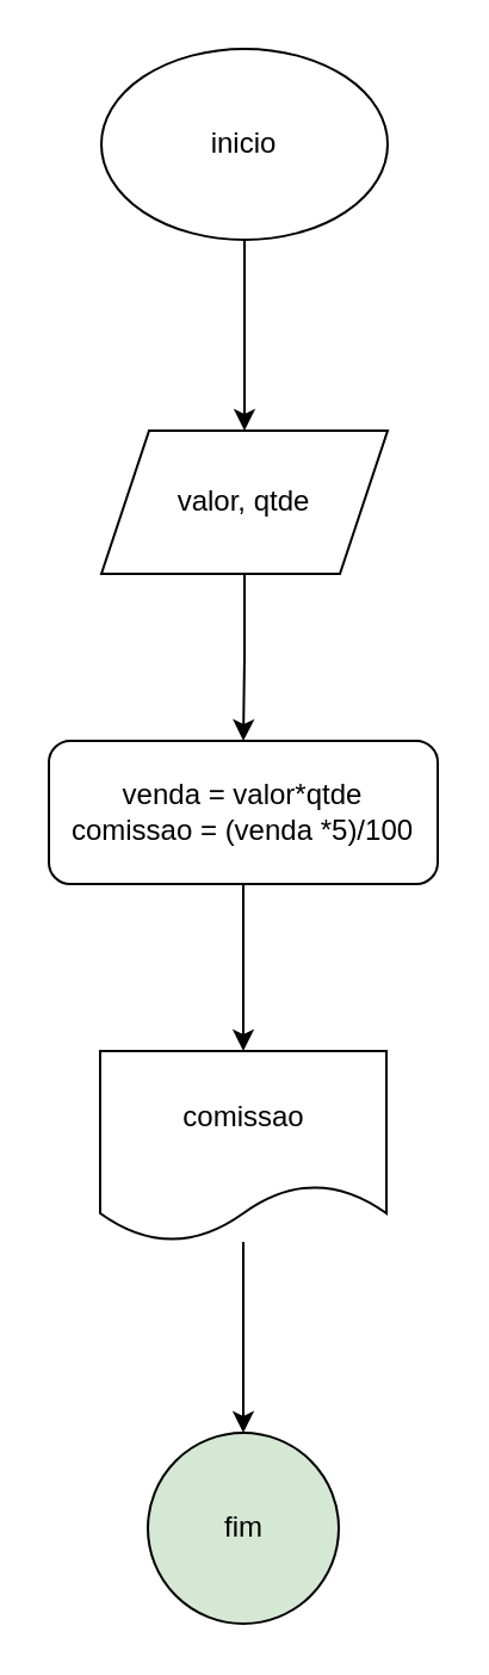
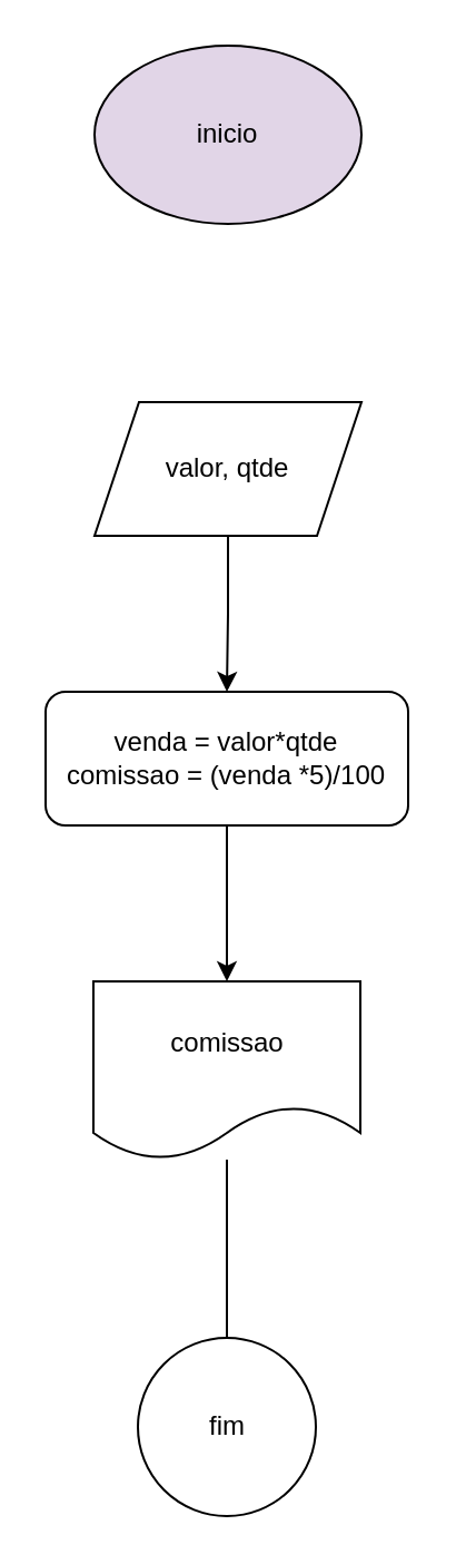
- <mxCell id="3" value="inicio" style="ellipse;whiteSpace=wrap;html=1;" vertex="1" parent="1"><mxGeometry x="42" y="20" width="120" height="80" as="geometry" /></mxCell>
+ <mxCell id="3" value="inicio" style="ellipse;whiteSpace=wrap;html=1;fillColor=#e1d5e7;" vertex="1" parent="1"><mxGeometry x="42" y="20" width="120" height="80" as="geometry" /></mxCell>
- <mxCell id="2" value="" style="edgeStyle=orthogonalEdgeStyle;rounded=0;orthogonalLoop=1;jettySize=auto;html=1;" edge="1" parent="1" source="3" target="5"><mxGeometry relative="1" as="geometry" /></mxCell>
- <mxCell id="8" value="" style="edgeStyle=orthogonalEdgeStyle;rounded=0;orthogonalLoop=1;jettySize=auto;html=1;" edge="1" parent="1" source="9" target="10"><mxGeometry relative="1" as="geometry" /></mxCell>
+ <mxCell id="8" value="" style="edgeStyle=orthogonalEdgeStyle;rounded=0;orthogonalLoop=1;jettySize=auto;html=1;endArrow=none;" edge="1" parent="1" source="9" target="10"><mxGeometry relative="1" as="geometry" /></mxCell>
- <mxCell id="10" value="fim" style="ellipse;whiteSpace=wrap;html=1;fillColor=#d5e8d4;" vertex="1" parent="1"><mxGeometry x="61.5" y="600" width="80" height="80" as="geometry" /></mxCell>
+ <mxCell id="10" value="fim" style="ellipse;whiteSpace=wrap;html=1;" vertex="1" parent="1"><mxGeometry x="61.5" y="600" width="80" height="80" as="geometry" /></mxCell>
